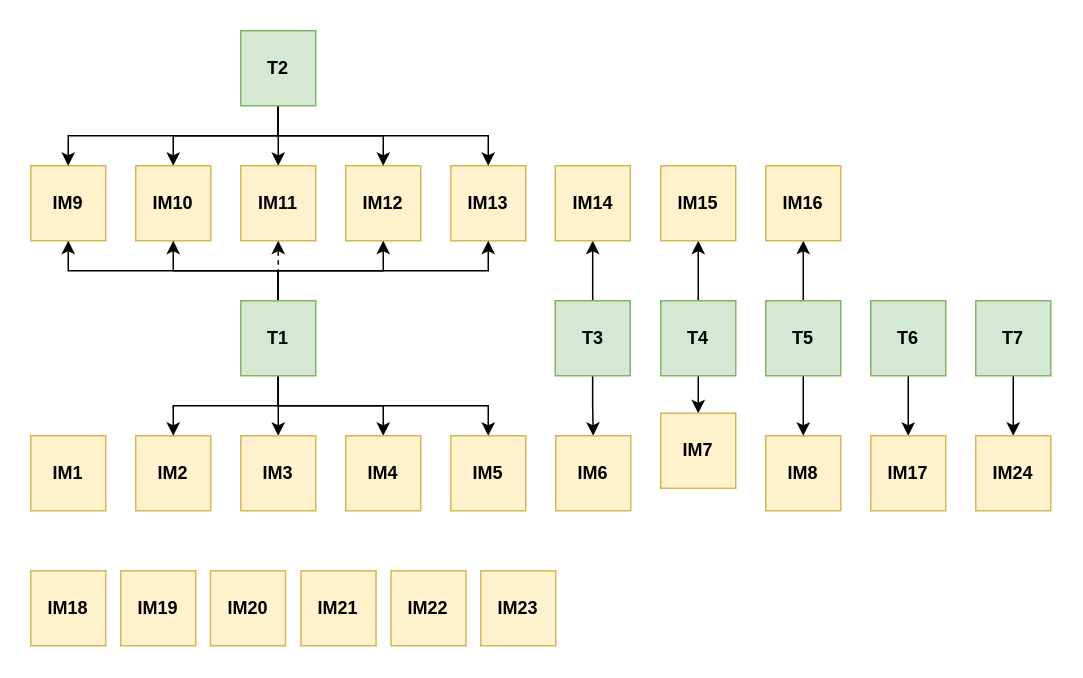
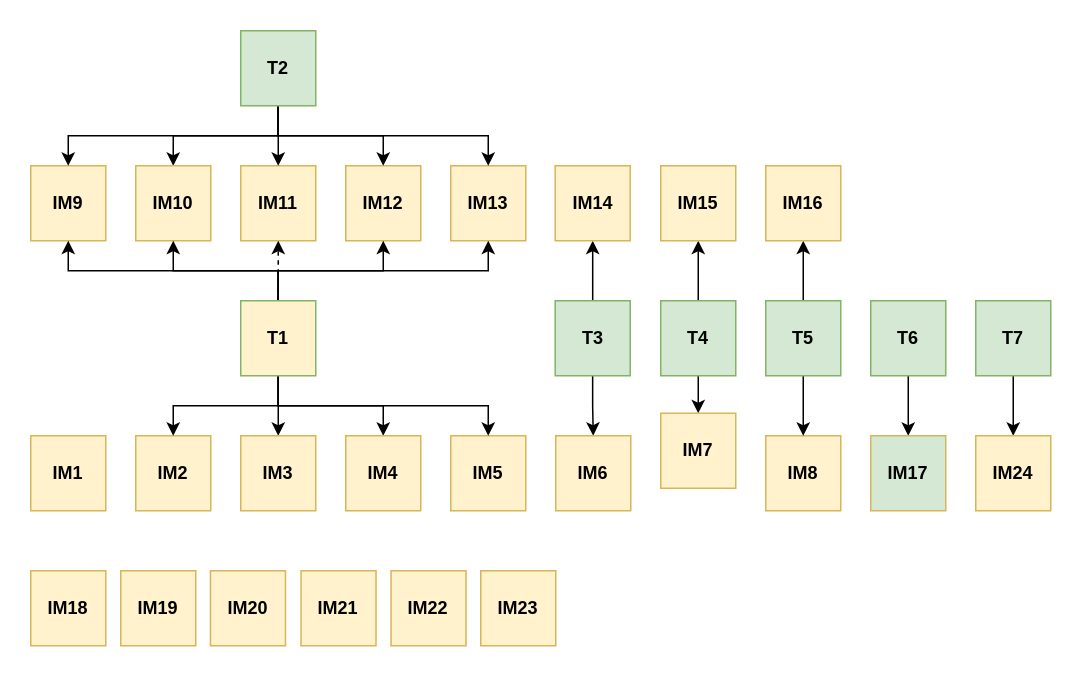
- <mxCell id="21" value="T1" style="rounded=0;whiteSpace=wrap;html=1;fontStyle=1;fillColor=#d5e8d4;strokeColor=#82b366;" parent="1" vertex="1"><mxGeometry x="160" y="200" width="50" height="50" as="geometry" /></mxCell>
+ <mxCell id="21" value="T1" style="rounded=0;whiteSpace=wrap;html=1;fontStyle=1;fillColor=#fff2cc;strokeColor=#82b366;" parent="1" vertex="1"><mxGeometry x="160" y="200" width="50" height="50" as="geometry" /></mxCell>
- <mxCell id="48" value="IM17" style="rounded=0;whiteSpace=wrap;html=1;fontStyle=1;fillColor=#fff2cc;strokeColor=#d6b656;" vertex="1" parent="1"><mxGeometry x="580" y="290" width="50" height="50" as="geometry" /></mxCell>
+ <mxCell id="48" value="IM17" style="rounded=0;whiteSpace=wrap;html=1;fontStyle=1;fillColor=#d5e8d4;strokeColor=#d6b656;" vertex="1" parent="1"><mxGeometry x="580" y="290" width="50" height="50" as="geometry" /></mxCell>
